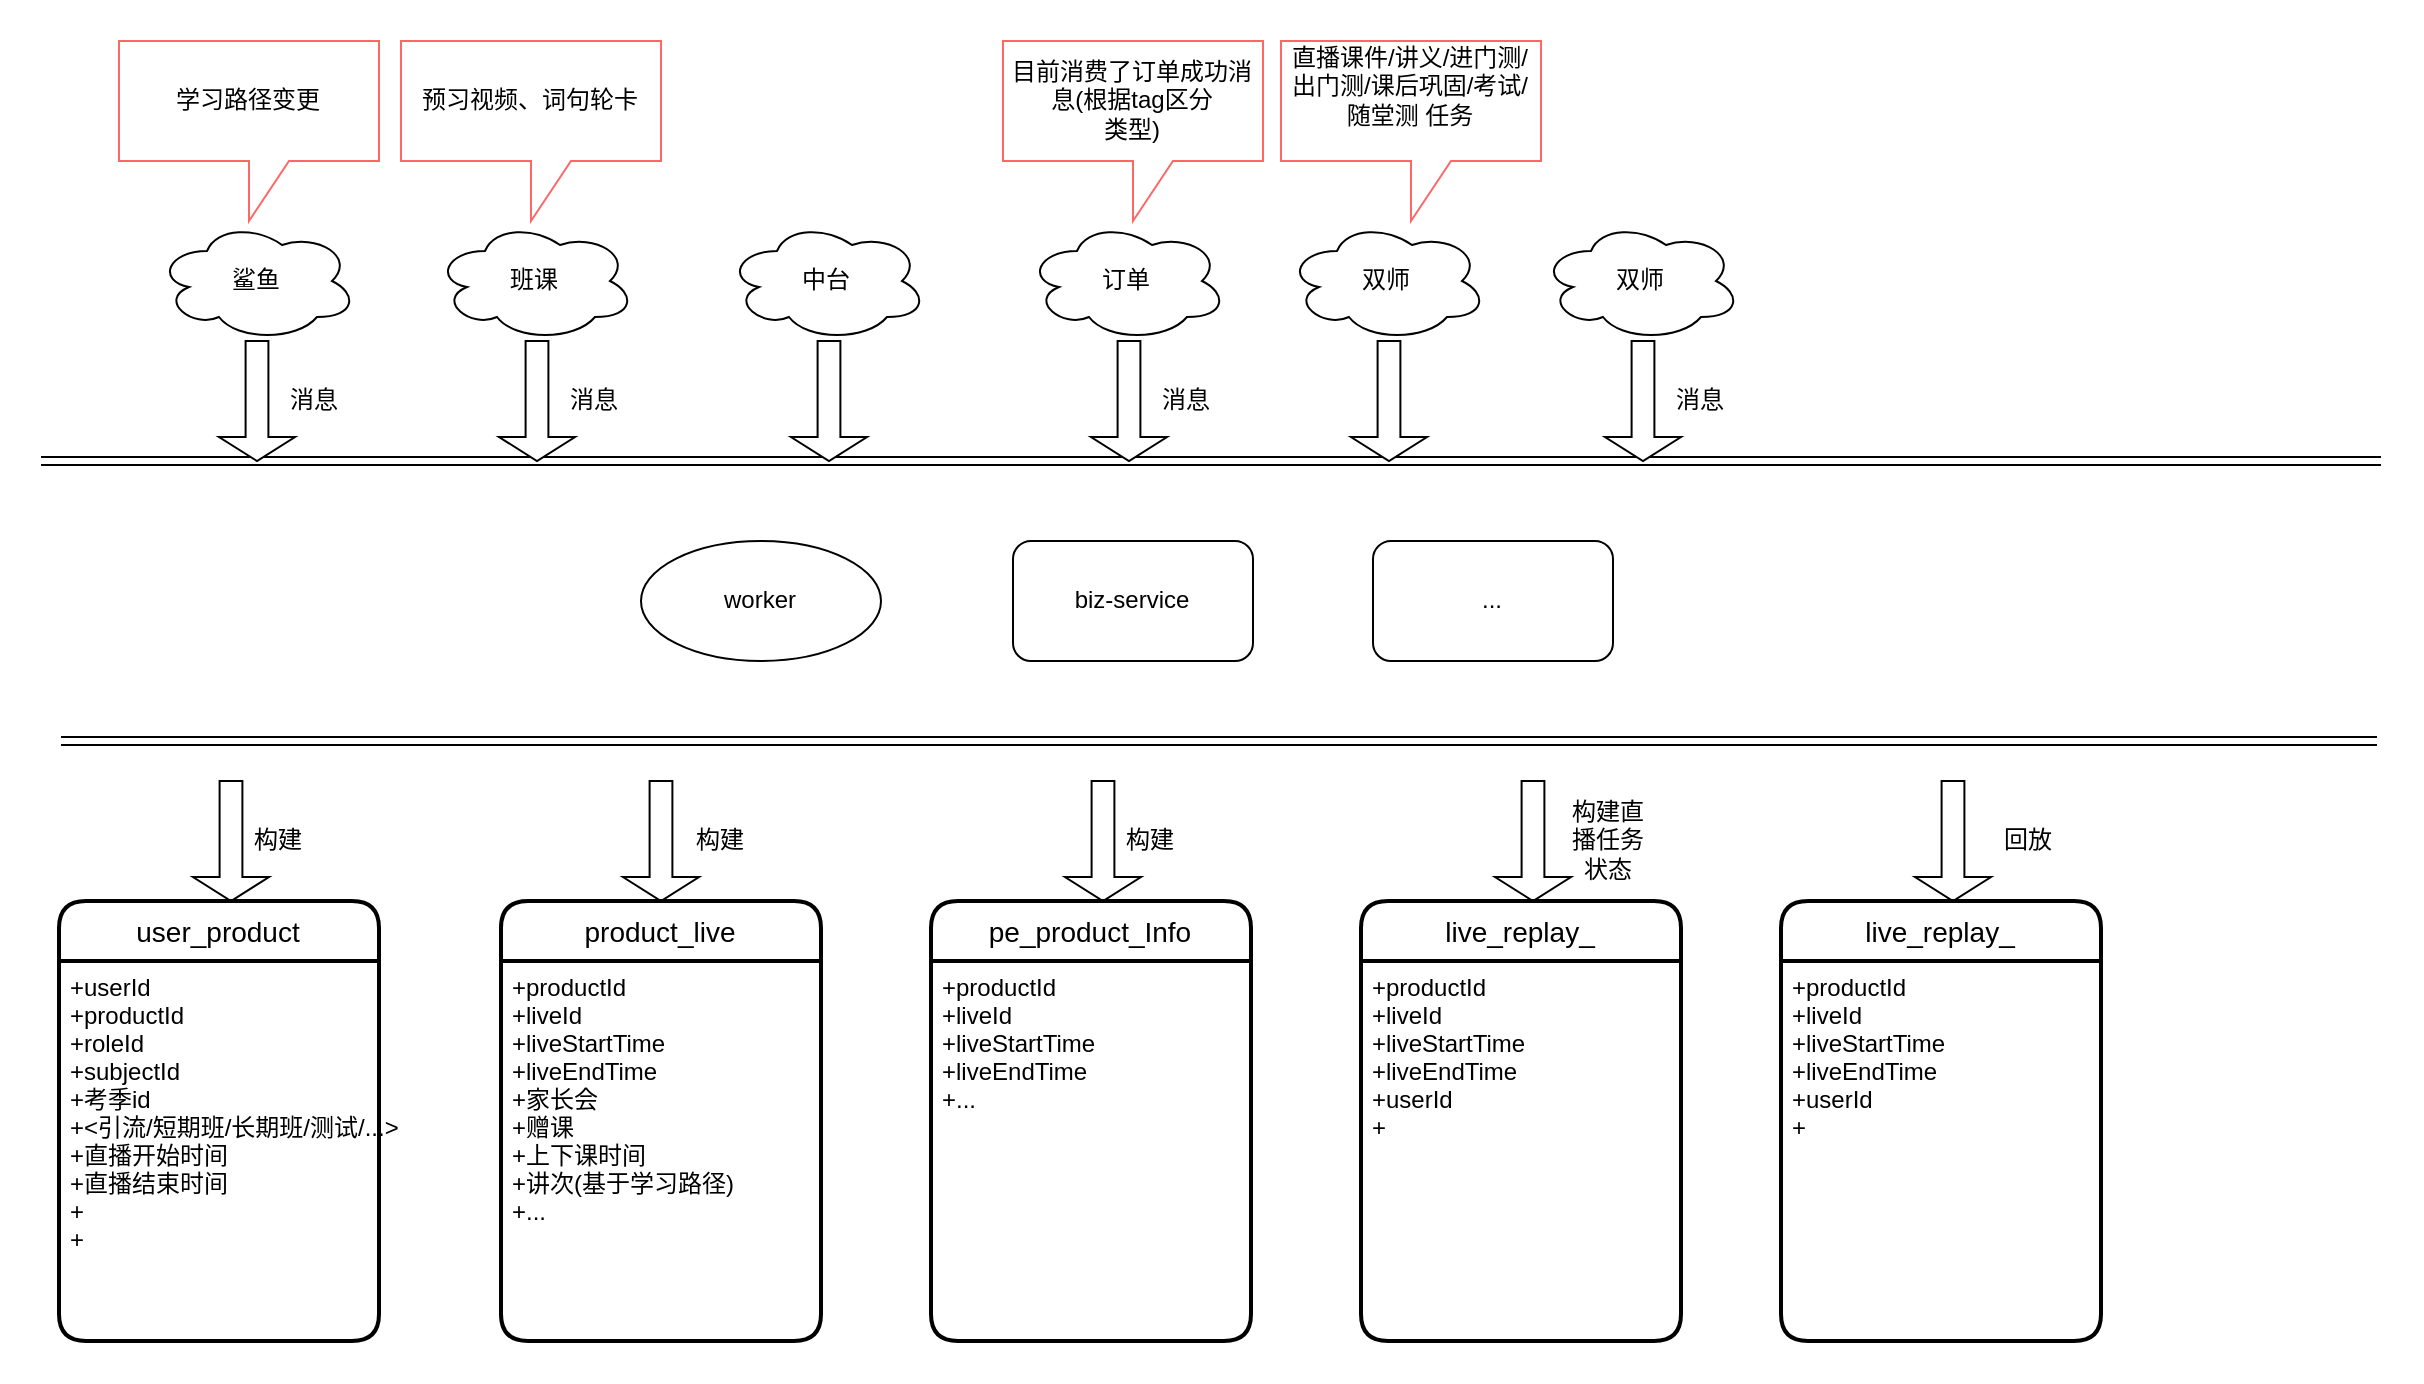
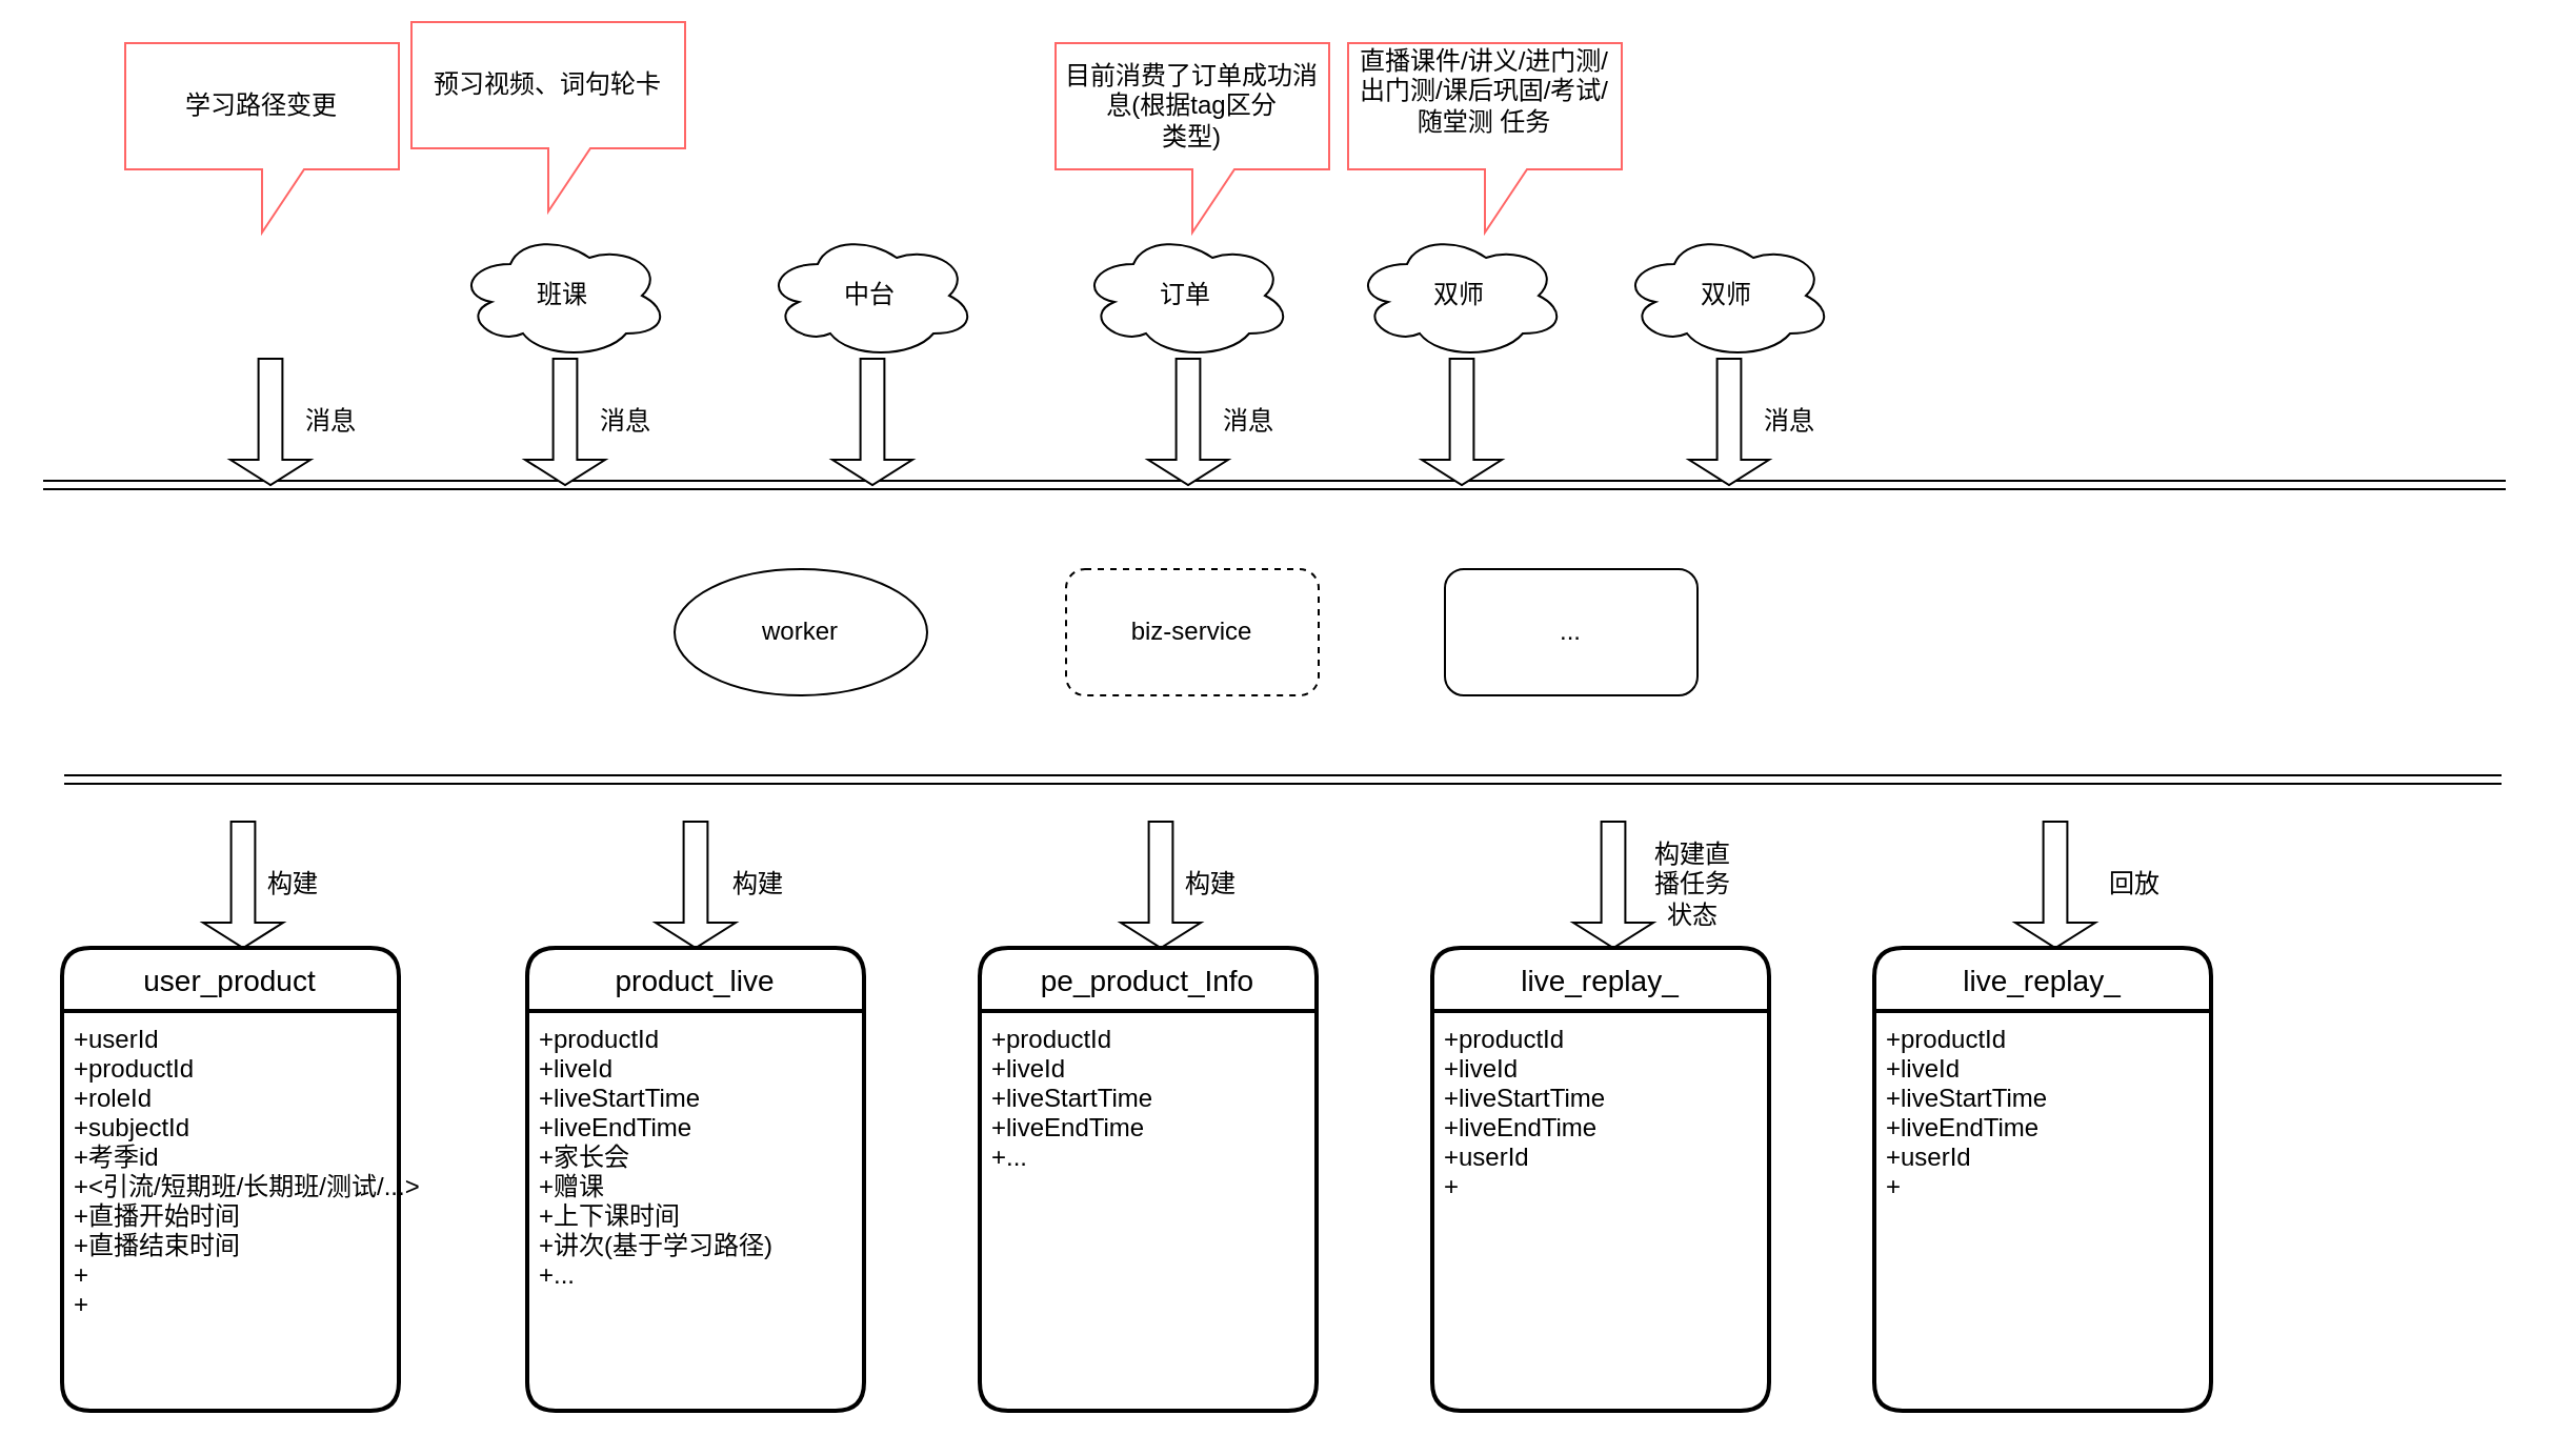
- <mxCell id="45" value="预习视频、词句轮卡" style="shape=callout;whiteSpace=wrap;html=1;perimeter=calloutPerimeter;strokeColor=#FF6666;" vertex="1" parent="1"><mxGeometry x="200" y="20" width="130" height="90" as="geometry" /></mxCell>
+ <mxCell id="45" value="预习视频、词句轮卡" style="shape=callout;whiteSpace=wrap;html=1;perimeter=calloutPerimeter;strokeColor=#FF6666;" vertex="1" parent="1"><mxGeometry x="195" y="10" width="130" height="90" as="geometry" /></mxCell>
- <mxCell id="2" value="鲨鱼" style="ellipse;shape=cloud;whiteSpace=wrap;html=1;align=center;" parent="1" vertex="1"><mxGeometry x="78" y="110" width="100" height="60" as="geometry" /></mxCell>
- <mxCell id="10" value="biz-service" style="rounded=1;whiteSpace=wrap;html=1;" parent="1" vertex="1"><mxGeometry x="506" y="270" width="120" height="60" as="geometry" /></mxCell>
+ <mxCell id="10" value="biz-service" style="rounded=1;whiteSpace=wrap;html=1;dashed=1;" parent="1" vertex="1"><mxGeometry x="506" y="270" width="120" height="60" as="geometry" /></mxCell>
